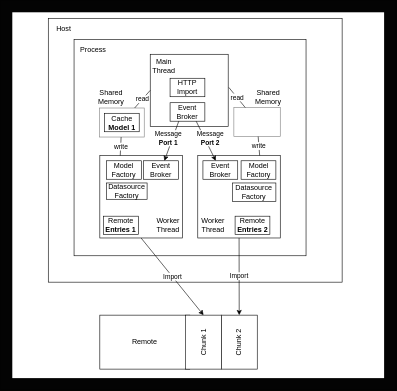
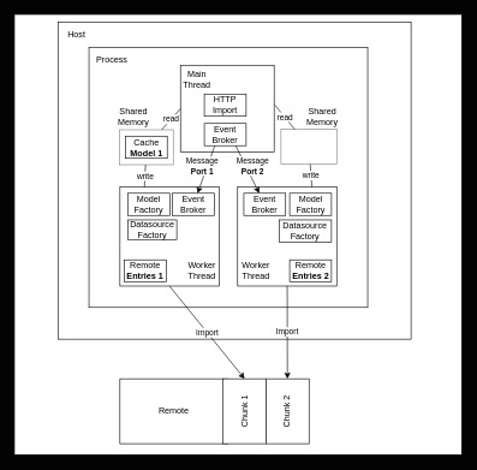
- <mxCell id="24" value="Remote &lt;b&gt;Entries 2&lt;/b&gt;" style="whiteSpace=wrap;html=1;" vertex="1" parent="1"><mxGeometry x="391.509" y="360" width="58.026" height="30.8" as="geometry" /></mxCell>
+ <mxCell id="24" value="Remote &lt;b&gt;Entries 2&lt;/b&gt;" style="whiteSpace=wrap;html=1;" vertex="1" parent="1"><mxGeometry x="401.509" y="360" width="58.026" height="30.8" as="geometry" /></mxCell>
